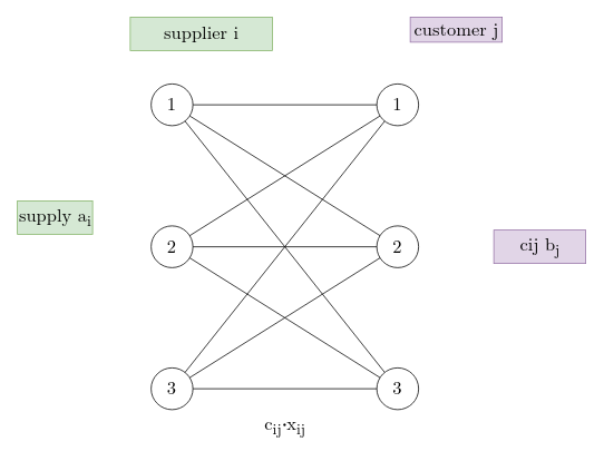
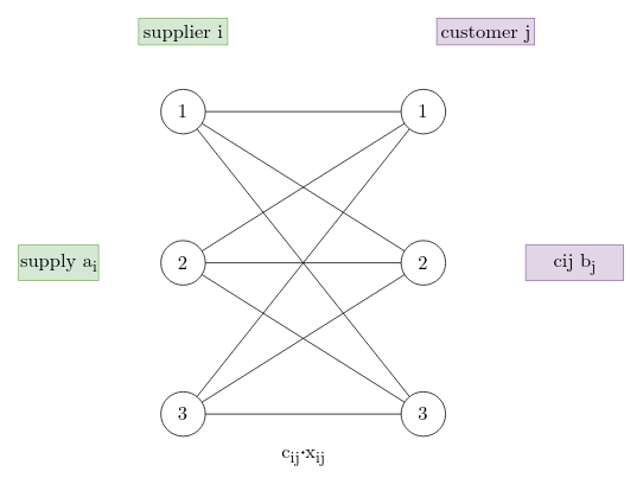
- <mxCell id="11" value="supplier i" style="text;html=1;align=center;verticalAlign=middle;resizable=0;points=[];autosize=1;fontSize=22;fontFamily=Latin Modern Math;fillColor=#d5e8d4;strokeColor=#82b366;" vertex="1" parent="1"><mxGeometry x="155" y="20" width="170" height="40" as="geometry" /></mxCell>
+ <mxCell id="11" value="supplier i" style="text;html=1;align=center;verticalAlign=middle;resizable=0;points=[];autosize=1;fontSize=22;fontFamily=Latin Modern Math;fillColor=#d5e8d4;strokeColor=#82b366;" vertex="1" parent="1"><mxGeometry x="155" y="20" width="100" height="30" as="geometry" /></mxCell>
- <mxCell id="13" value="supply a&lt;sub&gt;i&lt;/sub&gt;" style="text;html=1;align=center;verticalAlign=middle;resizable=0;points=[];autosize=1;fontSize=22;fontFamily=Latin Modern Math;fillColor=#d5e8d4;strokeColor=#82b366;" vertex="1" parent="1"><mxGeometry x="20" y="240" width="90" height="40" as="geometry" /></mxCell>
+ <mxCell id="13" value="supply a&lt;sub&gt;i&lt;/sub&gt;" style="text;html=1;align=center;verticalAlign=middle;resizable=0;points=[];autosize=1;fontSize=22;fontFamily=Latin Modern Math;fillColor=#d5e8d4;strokeColor=#82b366;" vertex="1" parent="1"><mxGeometry x="20" y="275" width="90" height="40" as="geometry" /></mxCell>
